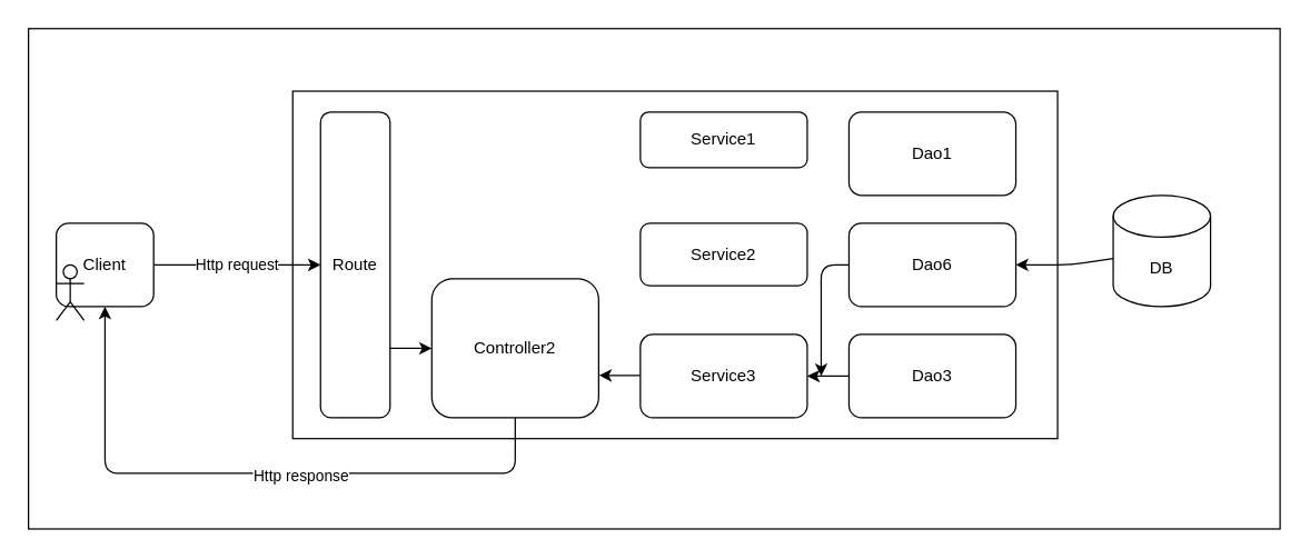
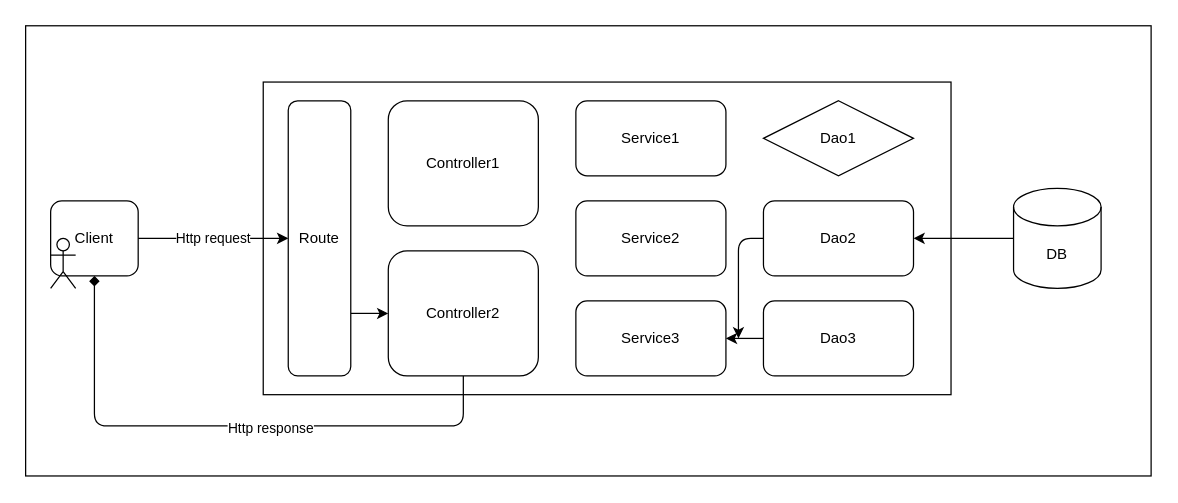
- <mxCell id="11" value="Service1" style="rounded=1;whiteSpace=wrap;html=1;" vertex="1" parent="1"><mxGeometry x="460" y="80" width="120" height="40" as="geometry" /></mxCell>
+ <mxCell id="11" value="Service1" style="rounded=1;whiteSpace=wrap;html=1;" vertex="1" parent="1"><mxGeometry x="460" y="80" width="120" height="60" as="geometry" /></mxCell>
- <mxCell id="19" value="Dao1" style="rounded=1;whiteSpace=wrap;html=1;" vertex="1" parent="1"><mxGeometry x="610" y="80" width="120" height="60" as="geometry" /></mxCell>
+ <mxCell id="19" value="Dao1" style="rhombus;whiteSpace=wrap;html=1;" vertex="1" parent="1"><mxGeometry x="610" y="80" width="120" height="60" as="geometry" /></mxCell>
+ <mxCell id="7" value="Controller1" style="rounded=1;whiteSpace=wrap;html=1;" vertex="1" parent="1"><mxGeometry x="310" y="80" width="120" height="100" as="geometry" /></mxCell>
- <mxCell id="22" value="DB" style="shape=cylinder3;whiteSpace=wrap;html=1;boundedLbl=1;backgroundOutline=1;size=15;" vertex="1" parent="1"><mxGeometry x="800" y="140" width="70" height="80" as="geometry" /></mxCell>
+ <mxCell id="22" value="DB" style="shape=cylinder3;whiteSpace=wrap;html=1;boundedLbl=1;backgroundOutline=1;size=15;" vertex="1" parent="1"><mxGeometry x="810" y="150" width="70" height="80" as="geometry" /></mxCell>
- <mxCell id="12" value="Service2" style="rounded=1;whiteSpace=wrap;html=1;" vertex="1" parent="1"><mxGeometry x="460" y="160" width="120" height="45" as="geometry" /></mxCell>
+ <mxCell id="12" value="Service2" style="rounded=1;whiteSpace=wrap;html=1;" vertex="1" parent="1"><mxGeometry x="460" y="160" width="120" height="60" as="geometry" /></mxCell>
- <mxCell id="18" value="Dao6" style="rounded=1;whiteSpace=wrap;html=1;" vertex="1" parent="1"><mxGeometry x="610" y="160" width="120" height="60" as="geometry" /></mxCell>
+ <mxCell id="18" value="Dao2" style="rounded=1;whiteSpace=wrap;html=1;" vertex="1" parent="1"><mxGeometry x="610" y="160" width="120" height="60" as="geometry" /></mxCell>
- <mxCell id="8" style="edgeStyle=none;html=1;exitX=0.5;exitY=1;exitDx=0;exitDy=0;entryX=0.5;entryY=1;entryDx=0;entryDy=0;" edge="1" parent="1" source="10" target="3"><mxGeometry relative="1" as="geometry"><mxPoint x="370" y="360" as="targetPoint" /><Array as="points"><mxPoint x="370" y="340" /><mxPoint x="75" y="340" /></Array></mxGeometry></mxCell>
+ <mxCell id="8" style="edgeStyle=none;html=1;exitX=0.5;exitY=1;exitDx=0;exitDy=0;entryX=0.5;entryY=1;entryDx=0;entryDy=0;endArrow=diamond;" edge="1" parent="1" source="10" target="3"><mxGeometry relative="1" as="geometry"><mxPoint x="370" y="360" as="targetPoint" /><Array as="points"><mxPoint x="370" y="340" /><mxPoint x="75" y="340" /></Array></mxGeometry></mxCell>
- <mxCell id="13" style="edgeStyle=none;html=1;entryX=1.003;entryY=0.695;entryDx=0;entryDy=0;entryPerimeter=0;" edge="1" parent="1" source="14" target="10"><mxGeometry relative="1" as="geometry" /></mxCell>
